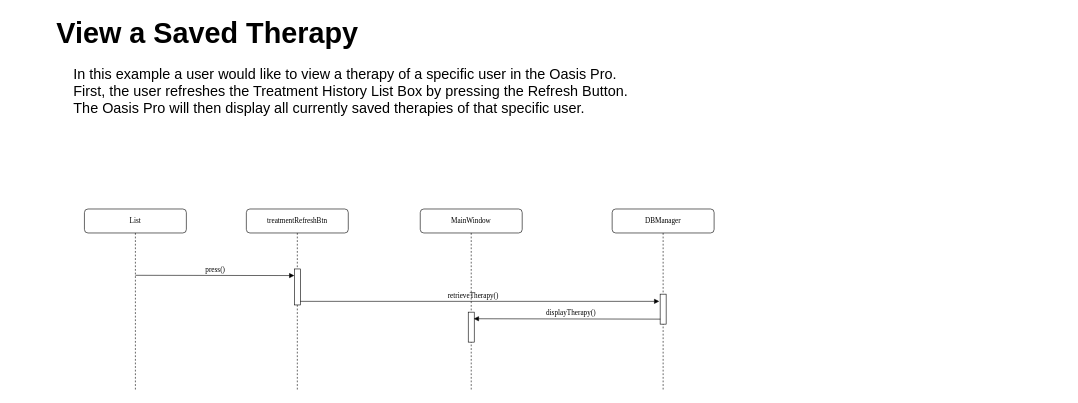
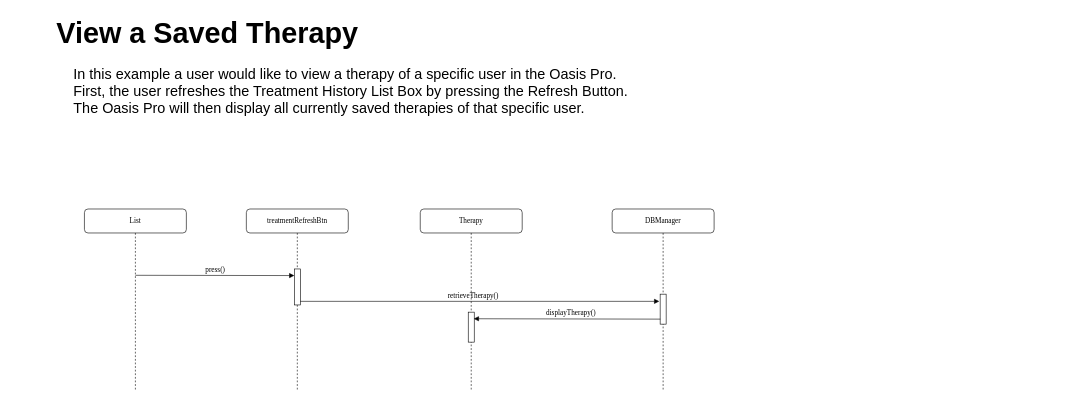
- <mxCell id="6" value="MainWindow" style="shape=umlLifeline;perimeter=lifelinePerimeter;whiteSpace=wrap;container=1;collapsible=0;recursiveResize=0;outlineConnect=0;rounded=1;shadow=0;comic=0;labelBackgroundColor=none;strokeWidth=1;fontFamily=Verdana;fontSize=12;align=center;html=1;" parent="1" vertex="1"><mxGeometry x="675" y="348" width="170" height="302" as="geometry" /></mxCell>
+ <mxCell id="6" value="Therapy" style="shape=umlLifeline;perimeter=lifelinePerimeter;whiteSpace=wrap;container=1;collapsible=0;recursiveResize=0;outlineConnect=0;rounded=1;shadow=0;comic=0;labelBackgroundColor=none;strokeWidth=1;fontFamily=Verdana;fontSize=12;align=center;html=1;" parent="1" vertex="1"><mxGeometry x="675" y="348" width="170" height="302" as="geometry" /></mxCell>
